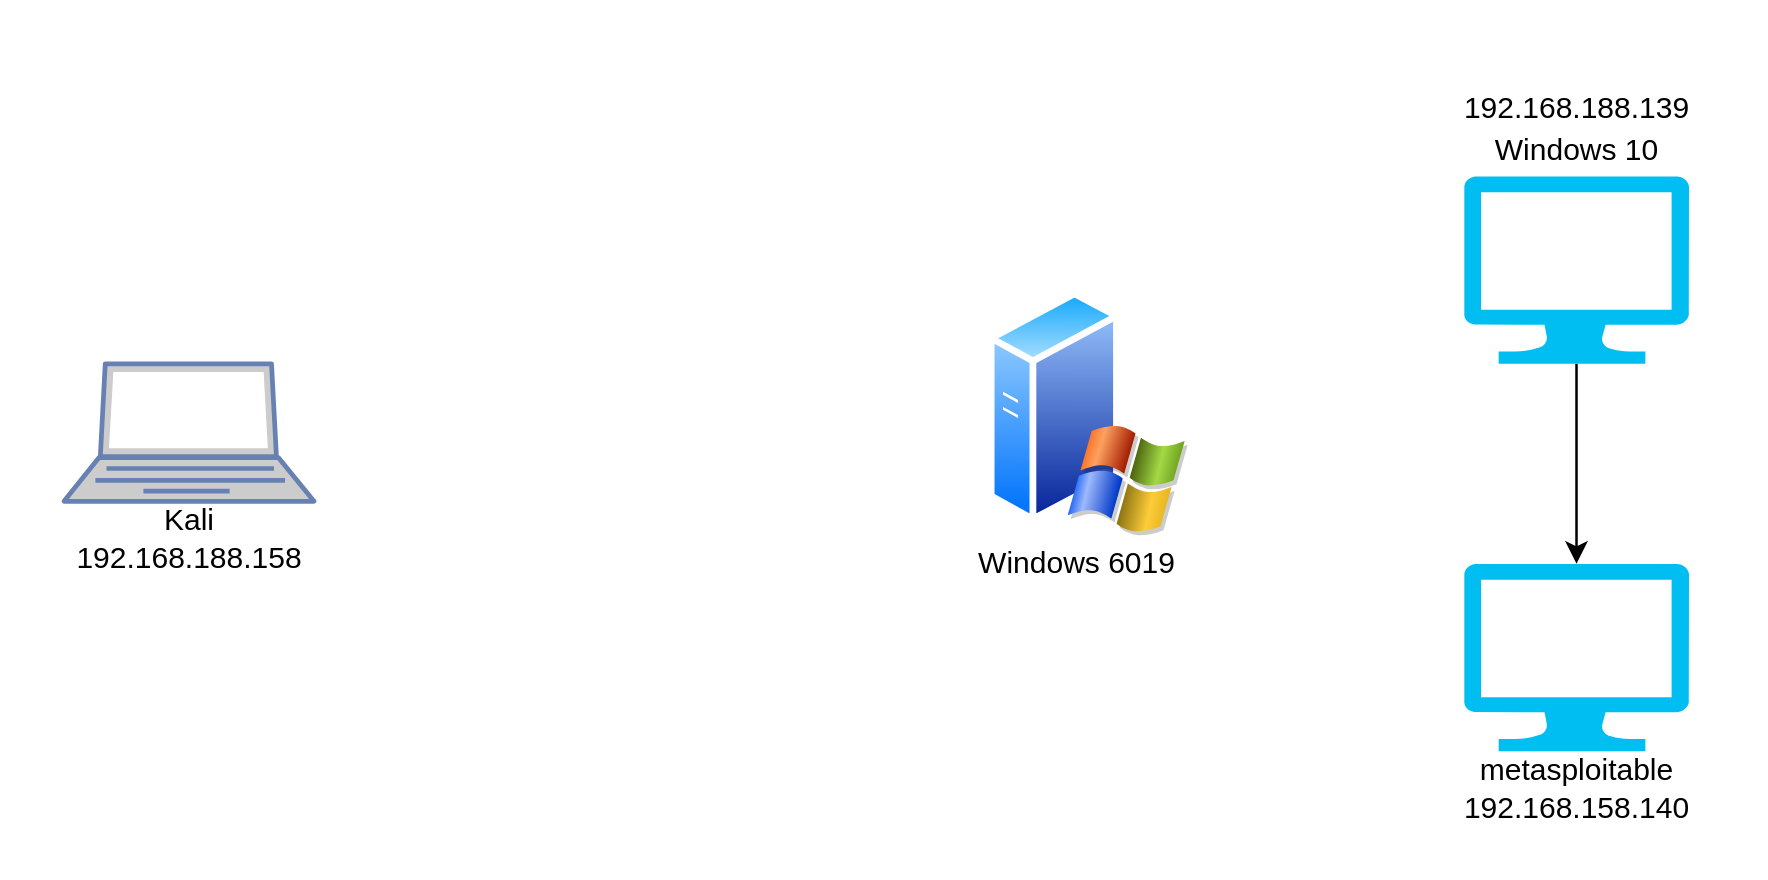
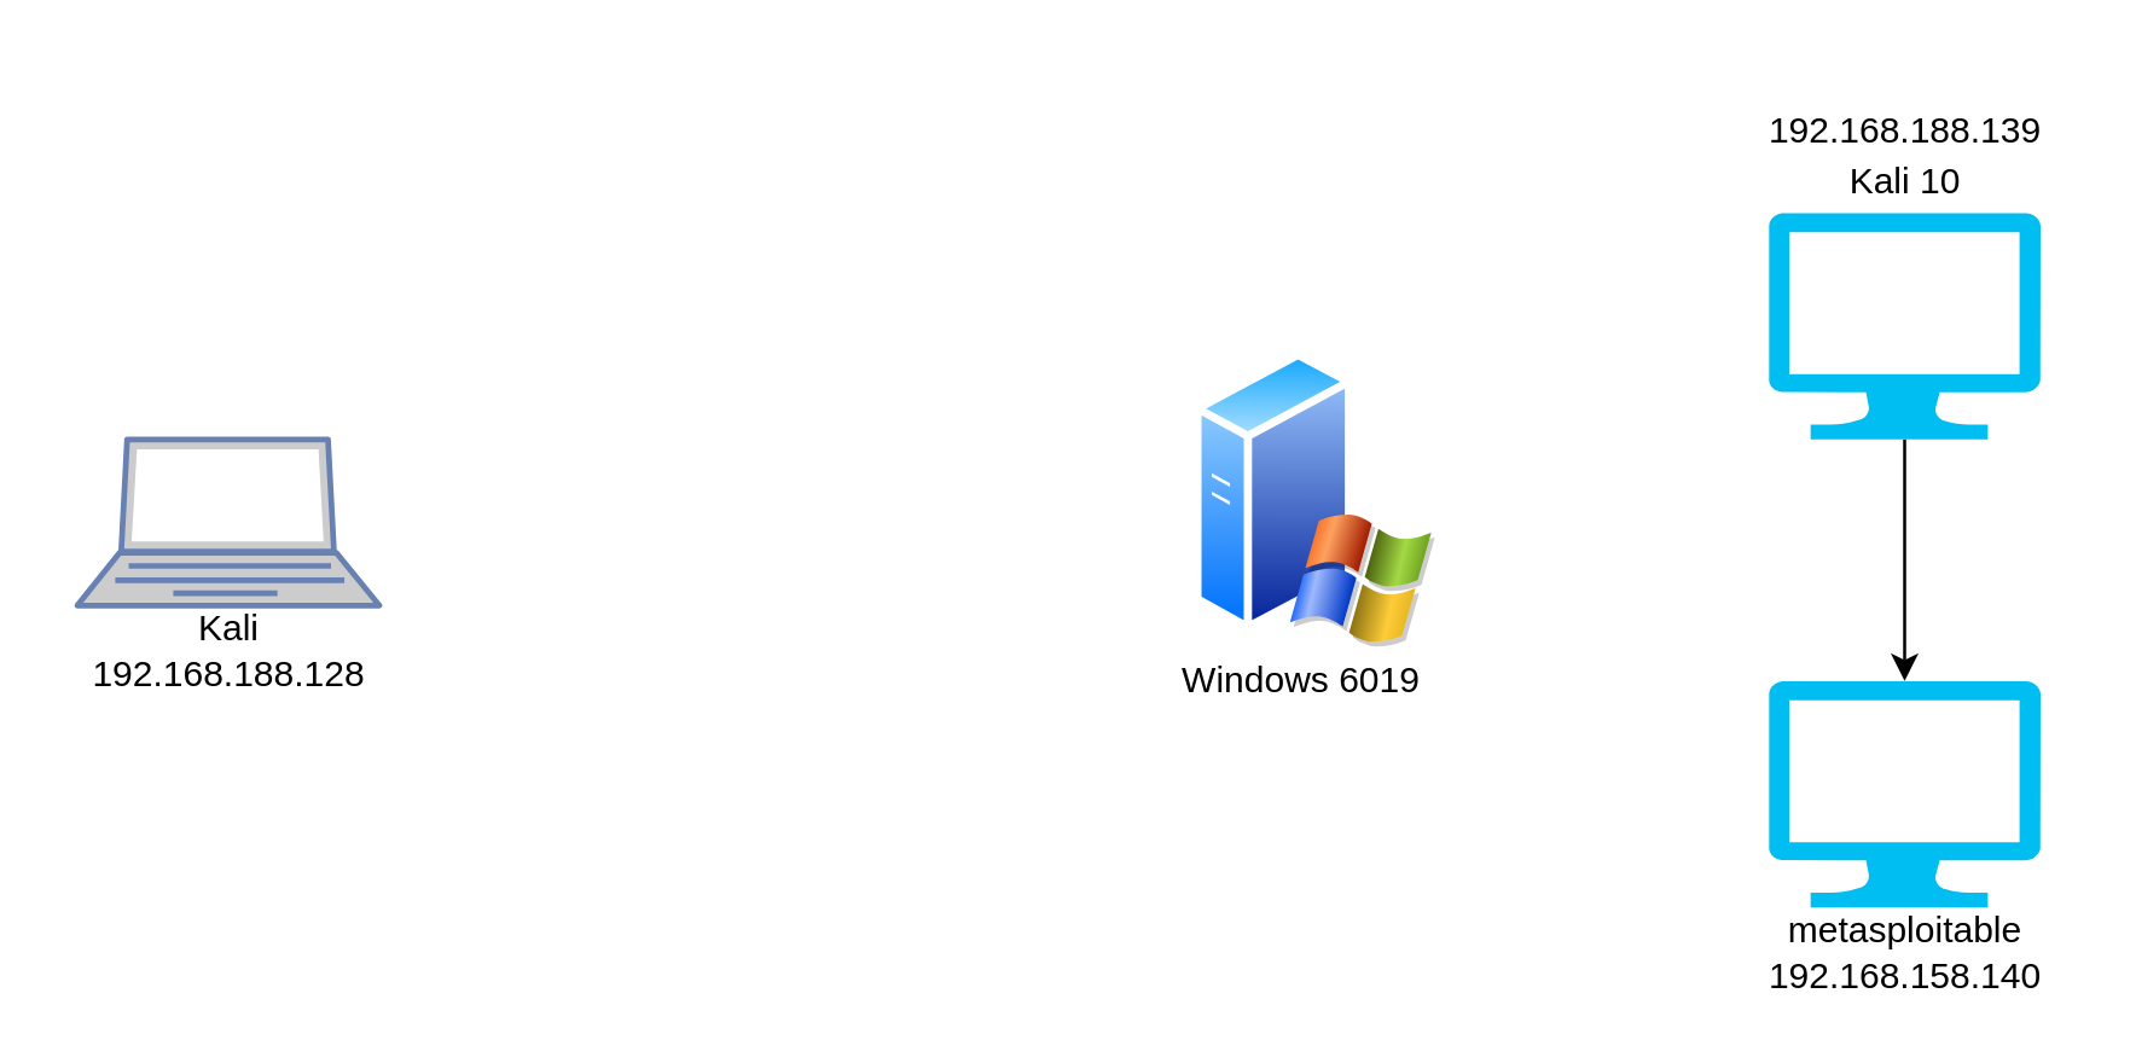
- <mxCell id="9" value="Windows 10" style="text;html=1;align=center;verticalAlign=middle;resizable=0;points=[];autosize=1;strokeColor=none;fillColor=none;" vertex="1" parent="1"><mxGeometry x="590" y="50" width="80" height="20" as="geometry" /></mxCell>
+ <mxCell id="9" value="Kali 10" style="text;html=1;align=center;verticalAlign=middle;resizable=0;points=[];autosize=1;strokeColor=none;fillColor=none;" vertex="1" parent="1"><mxGeometry x="590" y="50" width="80" height="20" as="geometry" /></mxCell>
- <mxCell id="3" value="Kali&lt;br&gt;192.168.188.158" style="text;html=1;align=center;verticalAlign=middle;resizable=0;points=[];autosize=1;strokeColor=none;fillColor=none;" vertex="1" parent="1"><mxGeometry x="20" y="200" width="110" height="30" as="geometry" /></mxCell>
+ <mxCell id="3" value="Kali&lt;br&gt;192.168.188.128" style="text;html=1;align=center;verticalAlign=middle;resizable=0;points=[];autosize=1;strokeColor=none;fillColor=none;" vertex="1" parent="1"><mxGeometry x="20" y="200" width="110" height="30" as="geometry" /></mxCell>
